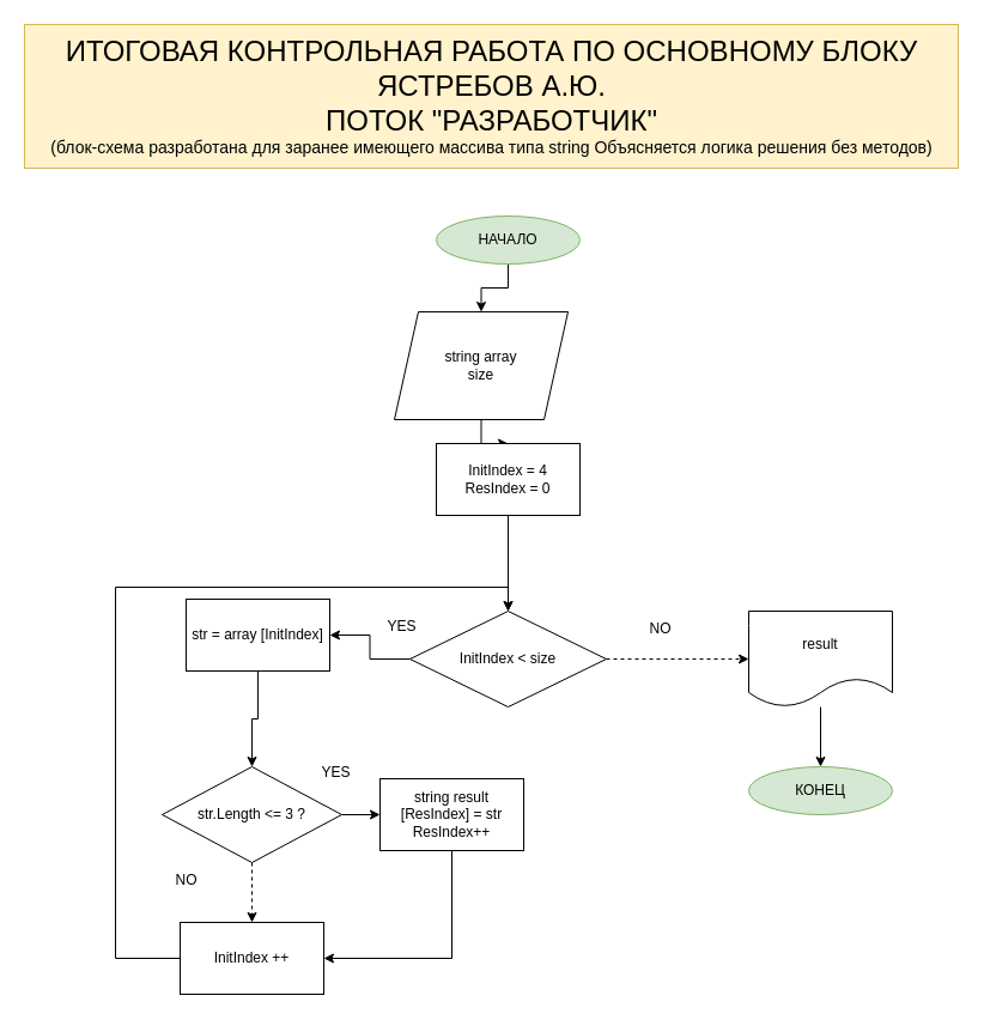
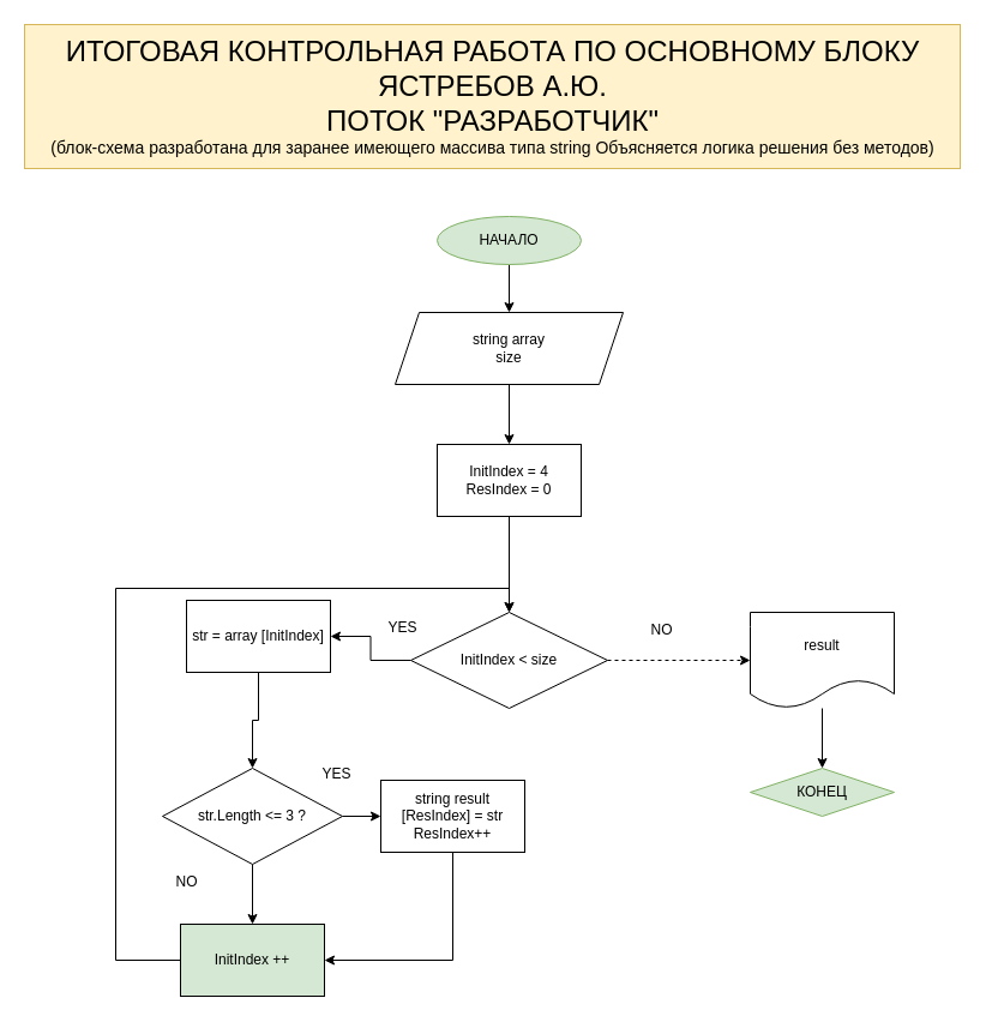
- <mxCell id="7" value="string array&lt;br&gt;size" style="shape=parallelogram;perimeter=parallelogramPerimeter;whiteSpace=wrap;html=1;fixedSize=1;" parent="1" vertex="1"><mxGeometry x="329" y="260" width="145" height="90" as="geometry" /></mxCell>
+ <mxCell id="7" value="string array&lt;br&gt;size" style="shape=parallelogram;perimeter=parallelogramPerimeter;whiteSpace=wrap;html=1;fixedSize=1;" parent="1" vertex="1"><mxGeometry x="329" y="260" width="190" height="60" as="geometry" /></mxCell>
- <mxCell id="5" value="КОНЕЦ" style="ellipse;whiteSpace=wrap;html=1;fillColor=#d5e8d4;strokeColor=#82b366;" parent="1" vertex="1"><mxGeometry x="625" y="640" width="120" height="40" as="geometry" /></mxCell>
+ <mxCell id="5" value="КОНЕЦ" style="rhombus;whiteSpace=wrap;html=1;fillColor=#d5e8d4;strokeColor=#82b366;" parent="1" vertex="1"><mxGeometry x="625" y="640" width="120" height="40" as="geometry" /></mxCell>
- <mxCell id="15" value="" style="edgeStyle=orthogonalEdgeStyle;rounded=0;orthogonalLoop=1;jettySize=auto;html=1;dashed=1;" parent="1" source="16" target="23" edge="1"><mxGeometry relative="1" as="geometry" /></mxCell>
+ <mxCell id="15" value="" style="edgeStyle=orthogonalEdgeStyle;rounded=0;orthogonalLoop=1;jettySize=auto;html=1;" parent="1" source="16" target="23" edge="1"><mxGeometry relative="1" as="geometry" /></mxCell>
- <mxCell id="23" value="InitIndex ++" style="rounded=0;whiteSpace=wrap;html=1;" parent="1" vertex="1"><mxGeometry x="150" y="770" width="120" height="60" as="geometry" /></mxCell>
+ <mxCell id="23" value="InitIndex ++" style="rounded=0;whiteSpace=wrap;html=1;fillColor=#d5e8d4;" parent="1" vertex="1"><mxGeometry x="150" y="770" width="120" height="60" as="geometry" /></mxCell>
